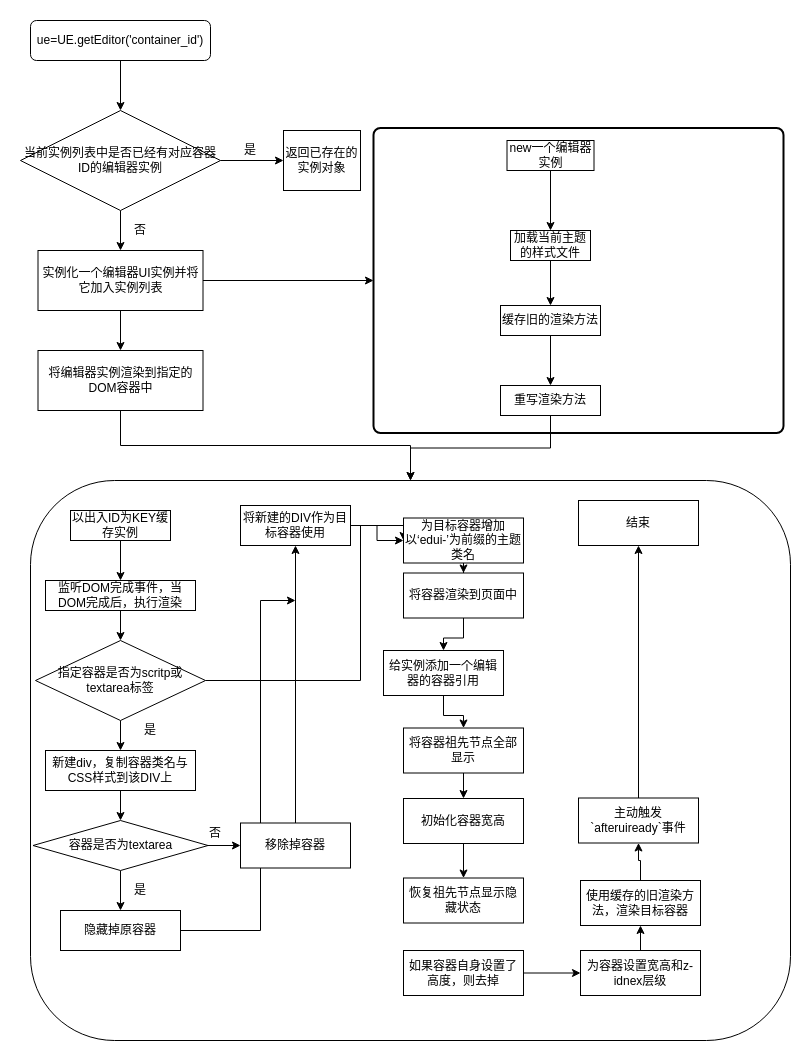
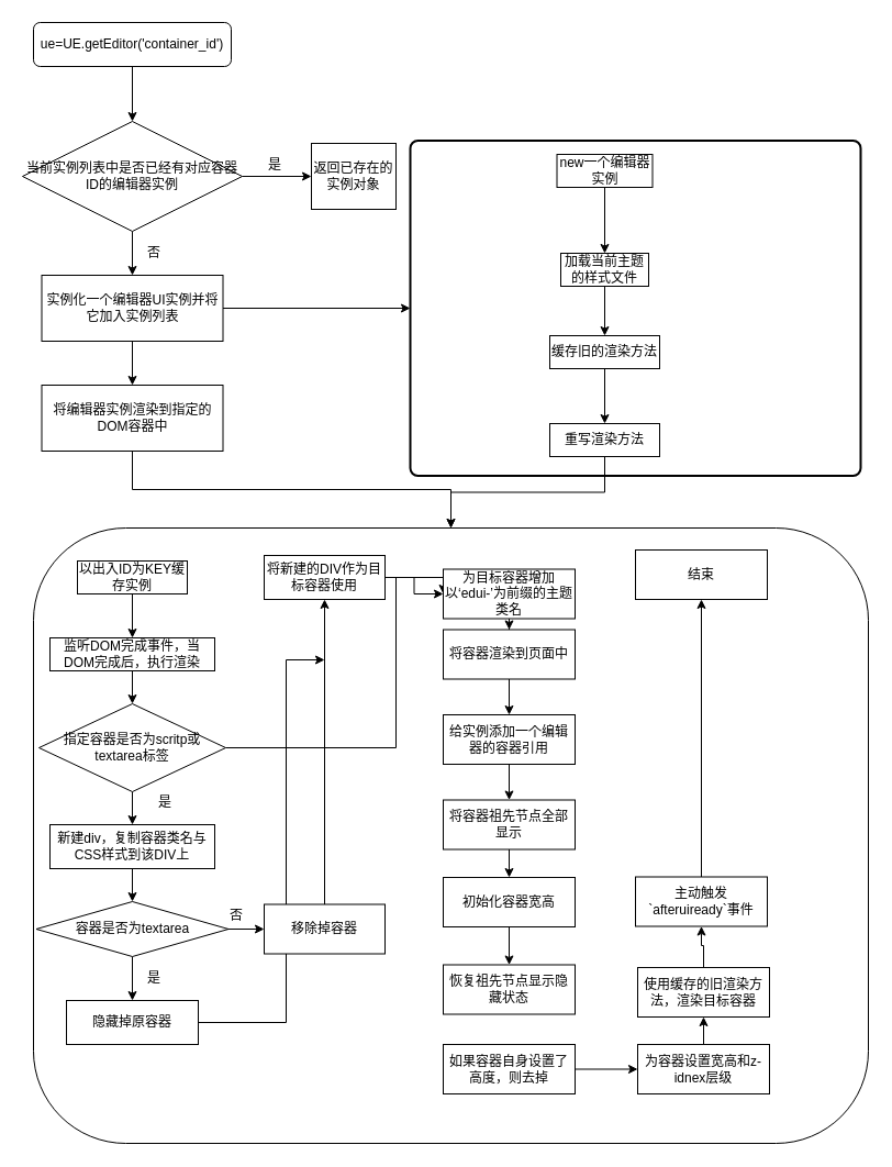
- <mxCell id="49" value="给实例添加一个编辑器的容器引用" style="rounded=0;whiteSpace=wrap;html=1;" vertex="1" parent="1"><mxGeometry x="383" y="650" width="120" height="45" as="geometry" /></mxCell>
+ <mxCell id="49" value="给实例添加一个编辑器的容器引用" style="rounded=0;whiteSpace=wrap;html=1;" vertex="1" parent="1"><mxGeometry x="403" y="650" width="120" height="45" as="geometry" /></mxCell>
